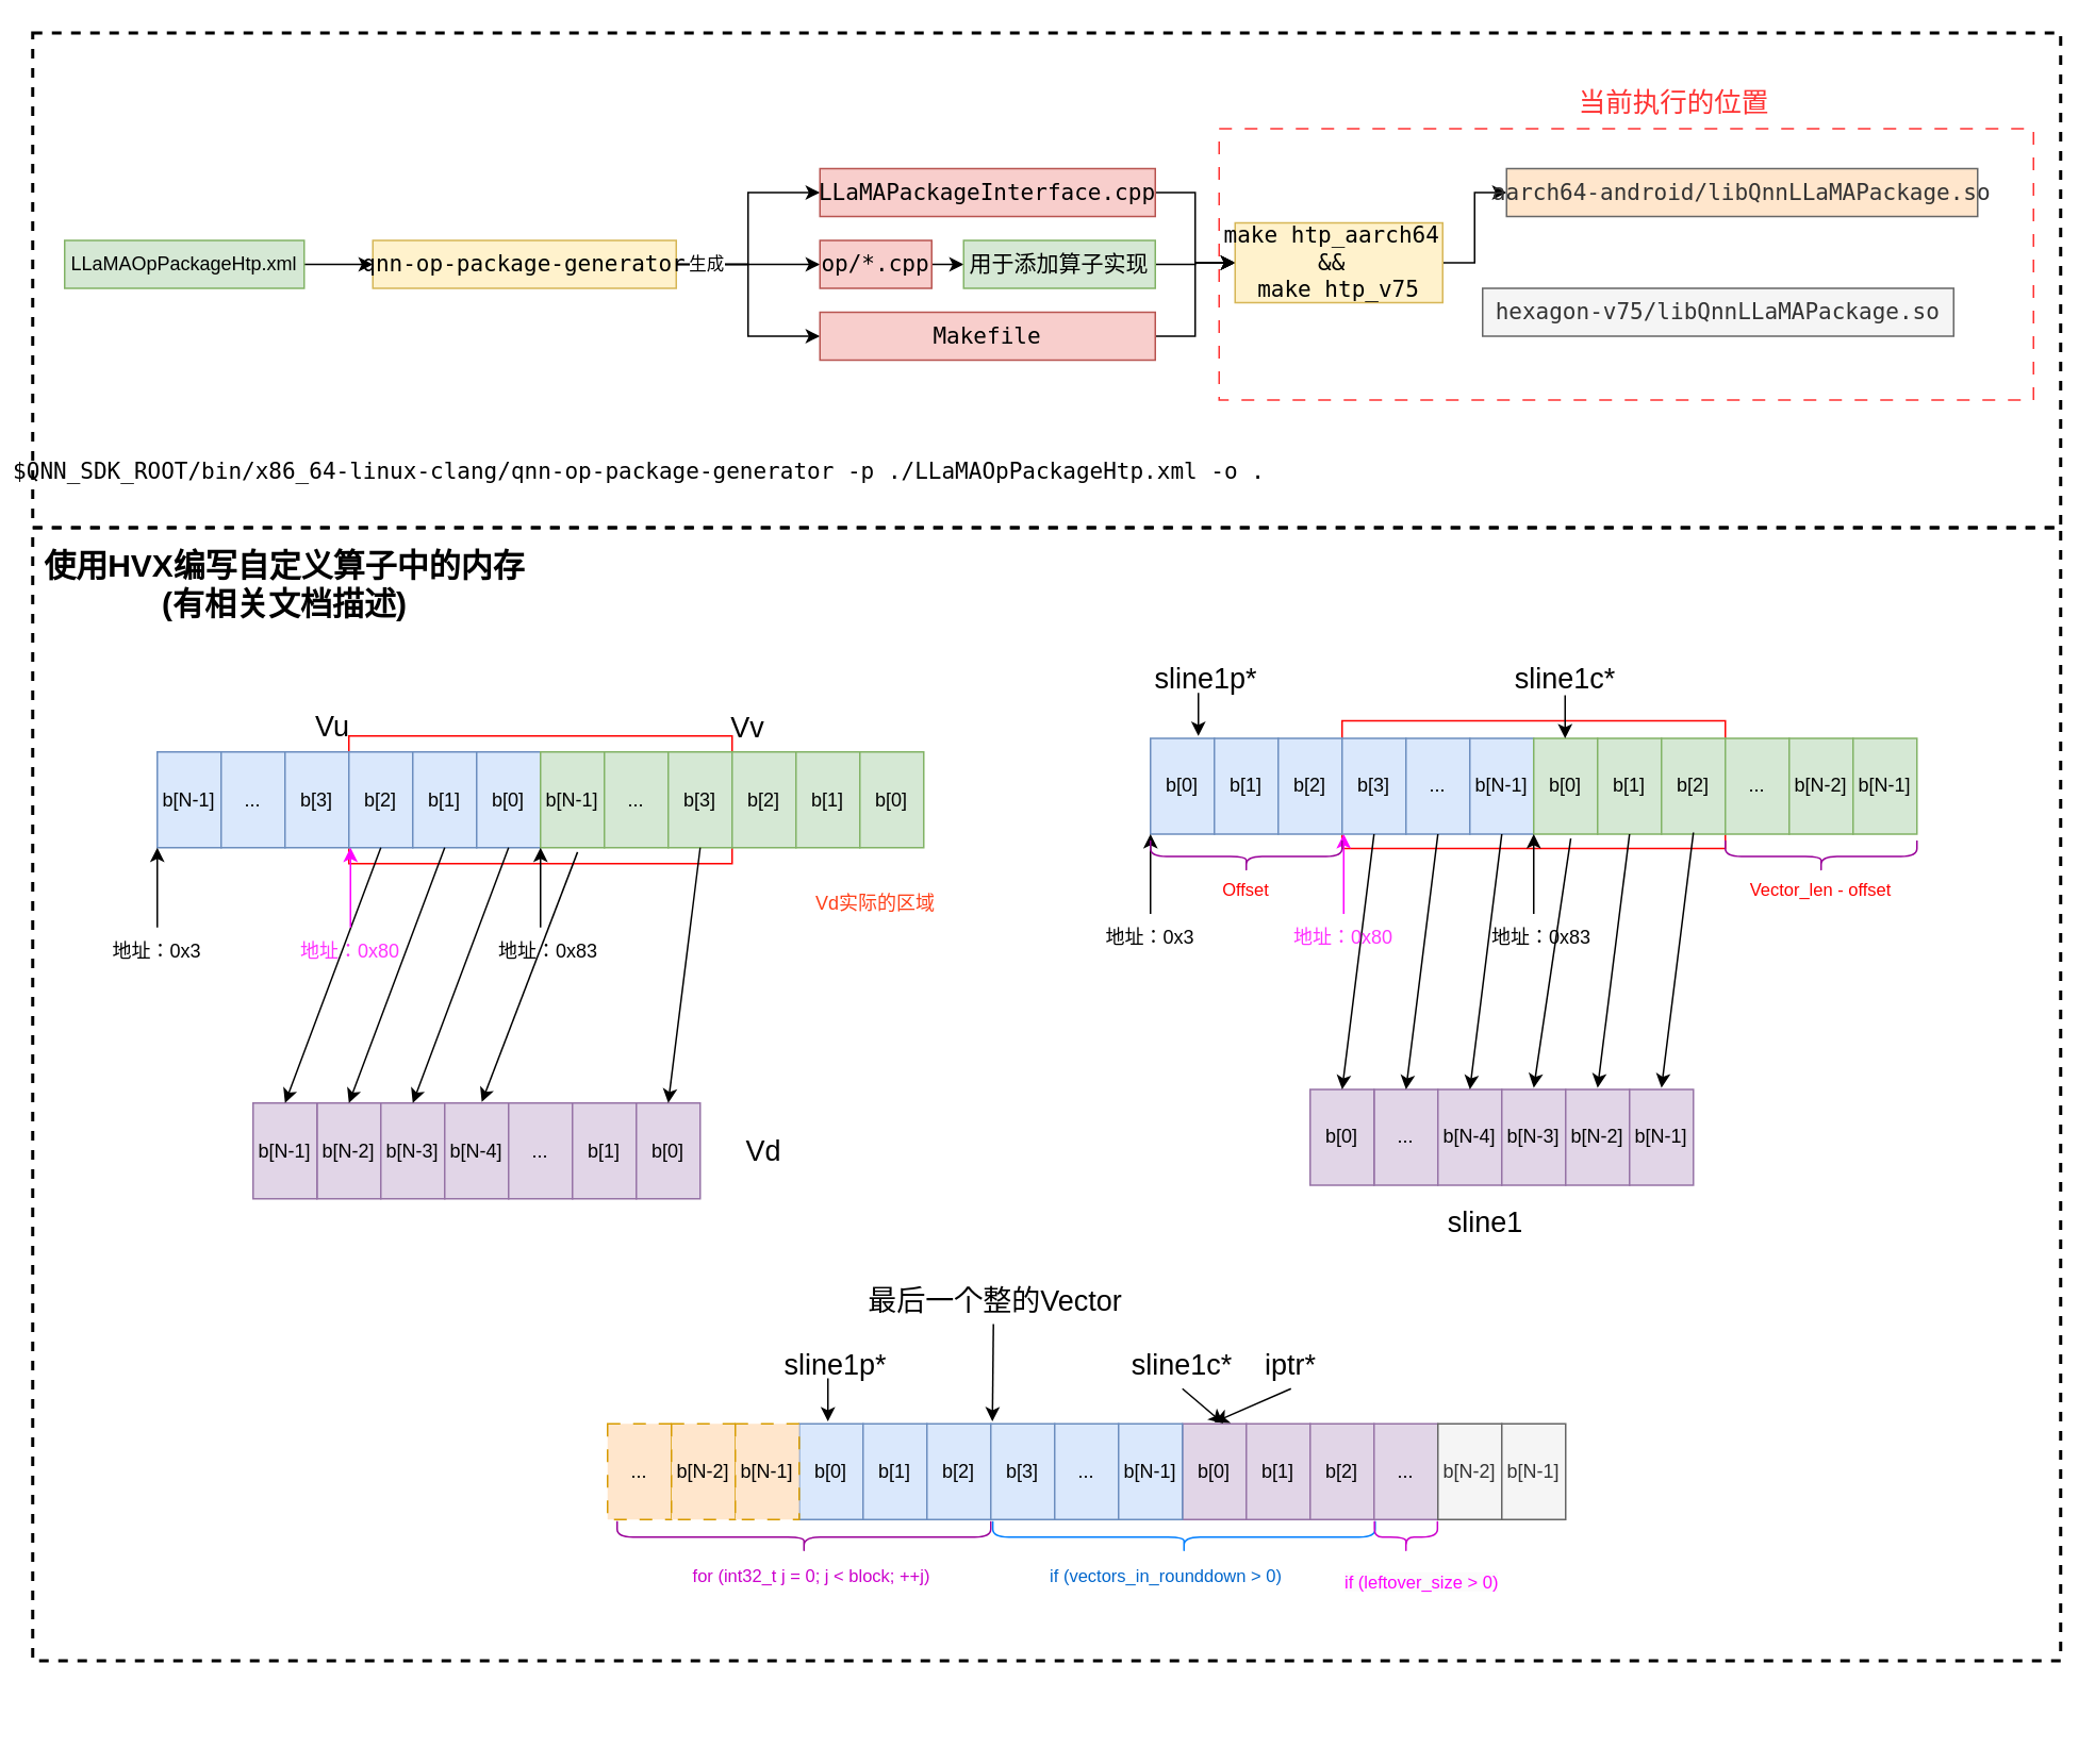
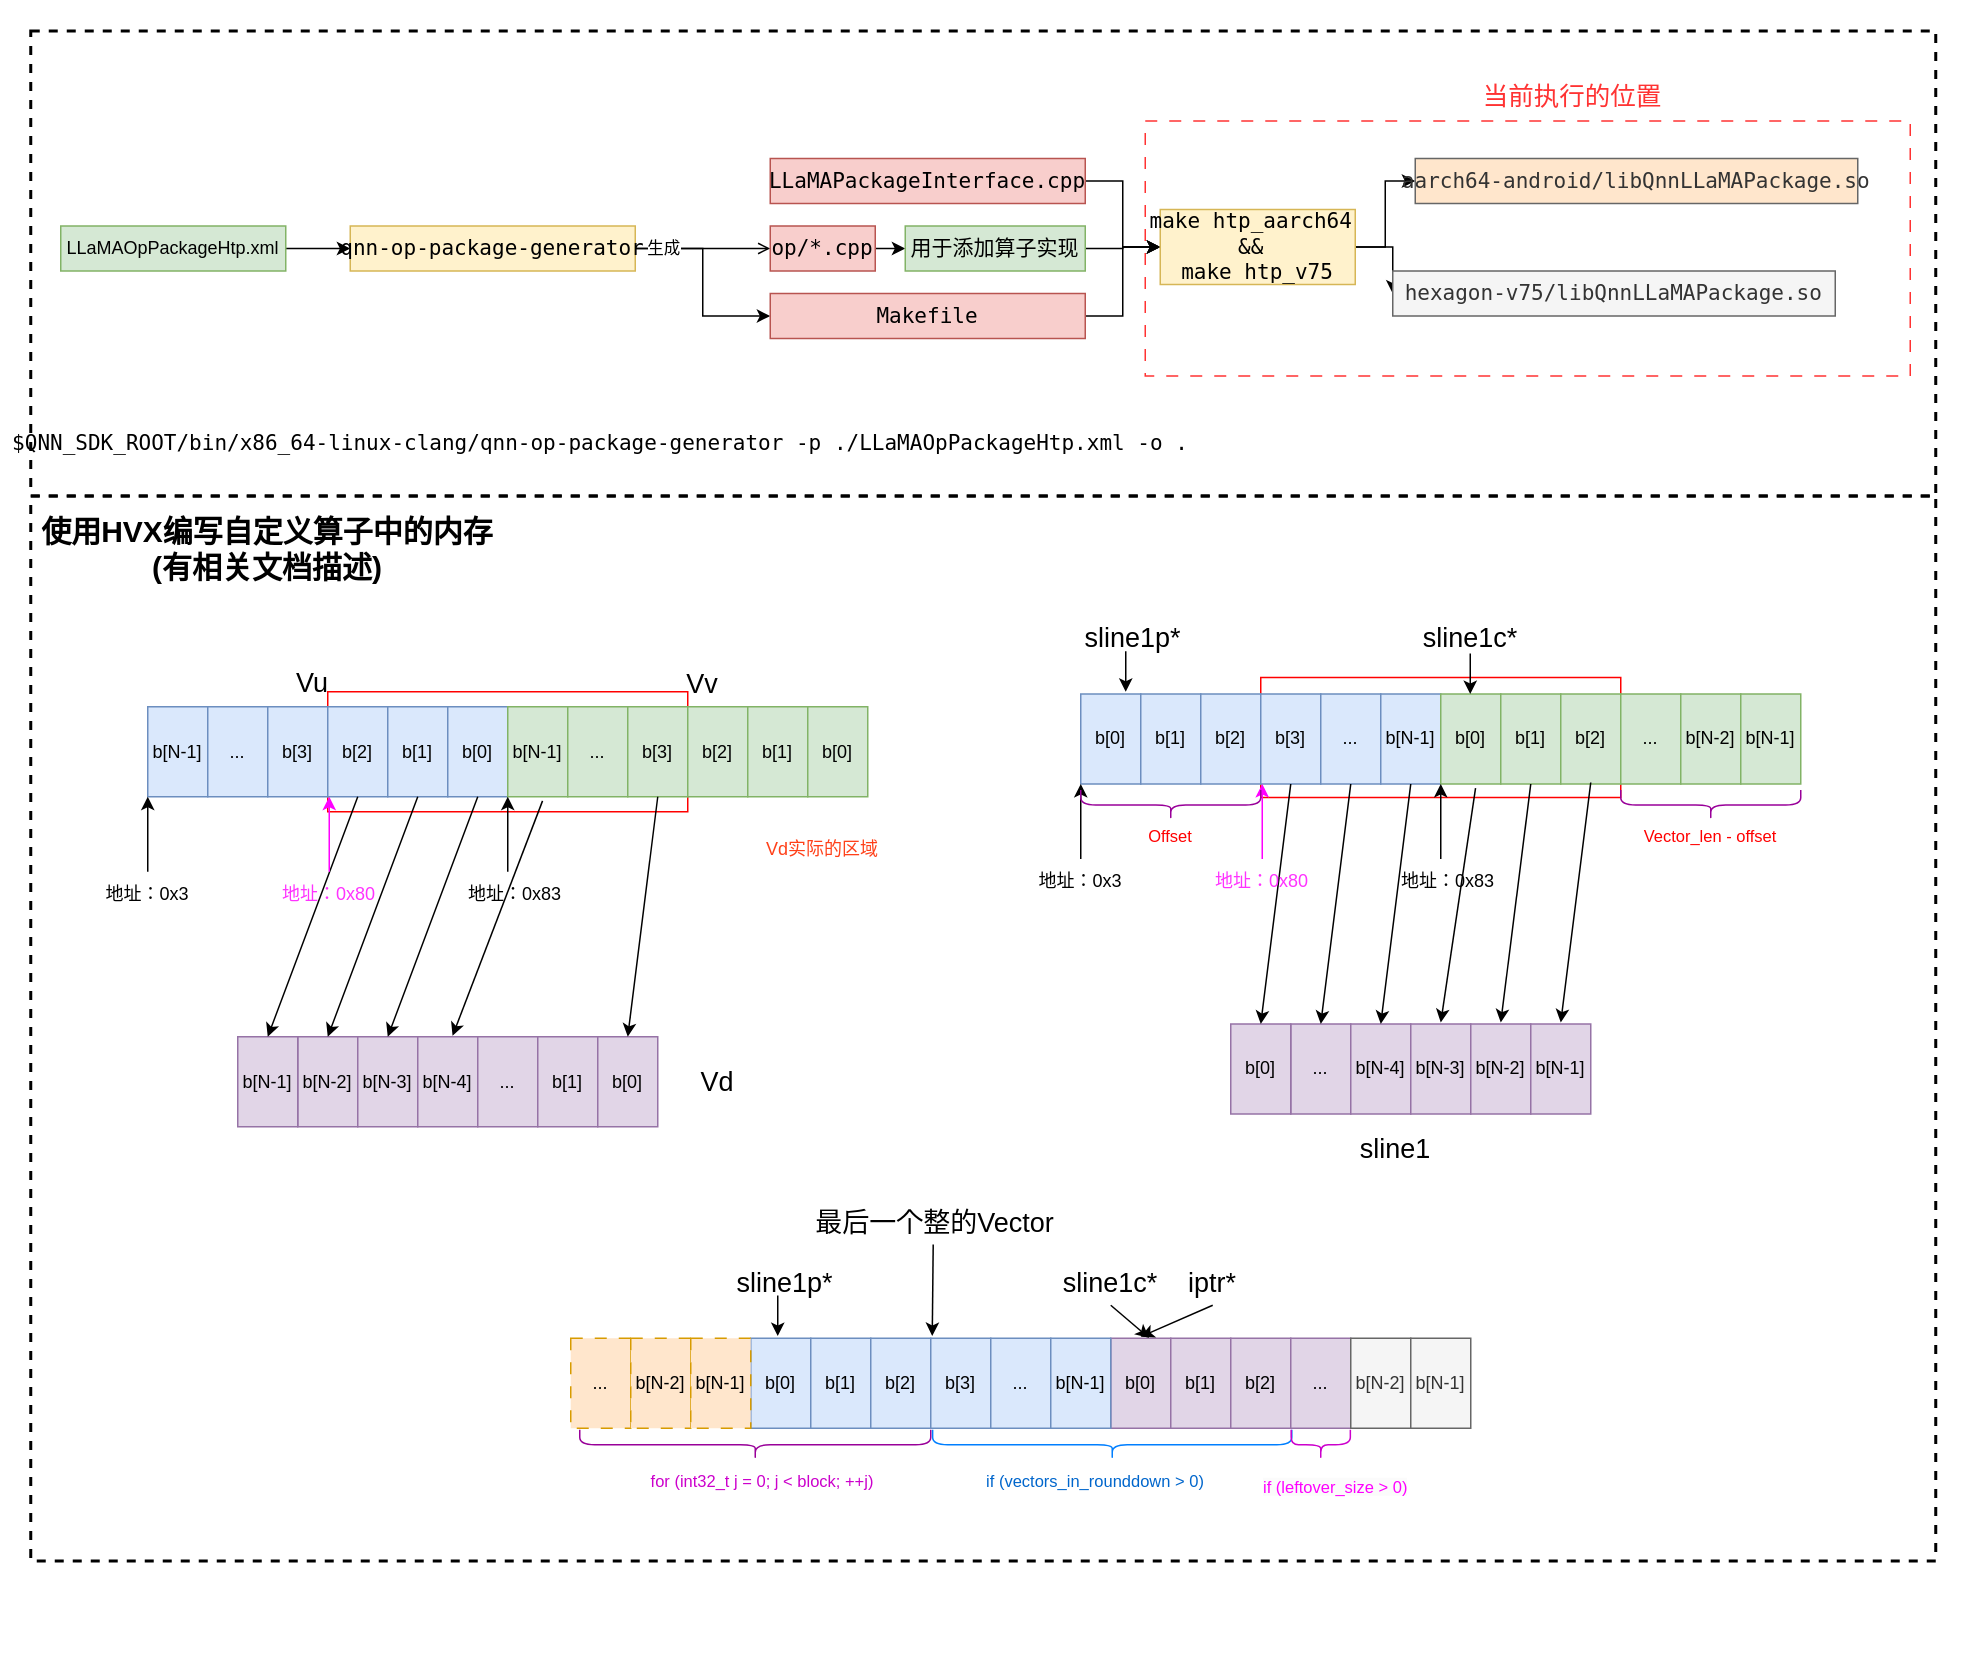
- <mxCell id="6" style="edgeStyle=orthogonalEdgeStyle;rounded=0;orthogonalLoop=1;jettySize=auto;html=1;exitX=1;exitY=0.5;exitDx=0;exitDy=0;entryX=0;entryY=0.5;entryDx=0;entryDy=0;" edge="1" parent="1" source="10" target="13"><mxGeometry relative="1" as="geometry" /></mxCell>
- <mxCell id="7" style="edgeStyle=orthogonalEdgeStyle;rounded=0;orthogonalLoop=1;jettySize=auto;html=1;exitX=1;exitY=0.5;exitDx=0;exitDy=0;entryX=0;entryY=0.5;entryDx=0;entryDy=0;" edge="1" parent="1" source="10" target="15"><mxGeometry relative="1" as="geometry" /></mxCell>
+ <mxCell id="7" style="edgeStyle=orthogonalEdgeStyle;rounded=0;orthogonalLoop=1;jettySize=auto;html=1;exitX=1;exitY=0.5;exitDx=0;exitDy=0;entryX=0;entryY=0.5;entryDx=0;entryDy=0;endArrow=open;" edge="1" parent="1" source="10" target="15"><mxGeometry relative="1" as="geometry" /></mxCell>
+ <mxCell id="21" style="edgeStyle=orthogonalEdgeStyle;rounded=0;orthogonalLoop=1;jettySize=auto;html=1;exitX=1;exitY=0.5;exitDx=0;exitDy=0;entryX=0;entryY=0.5;entryDx=0;entryDy=0;" edge="1" parent="1" source="22" target="24"><mxGeometry relative="1" as="geometry" /></mxCell>
